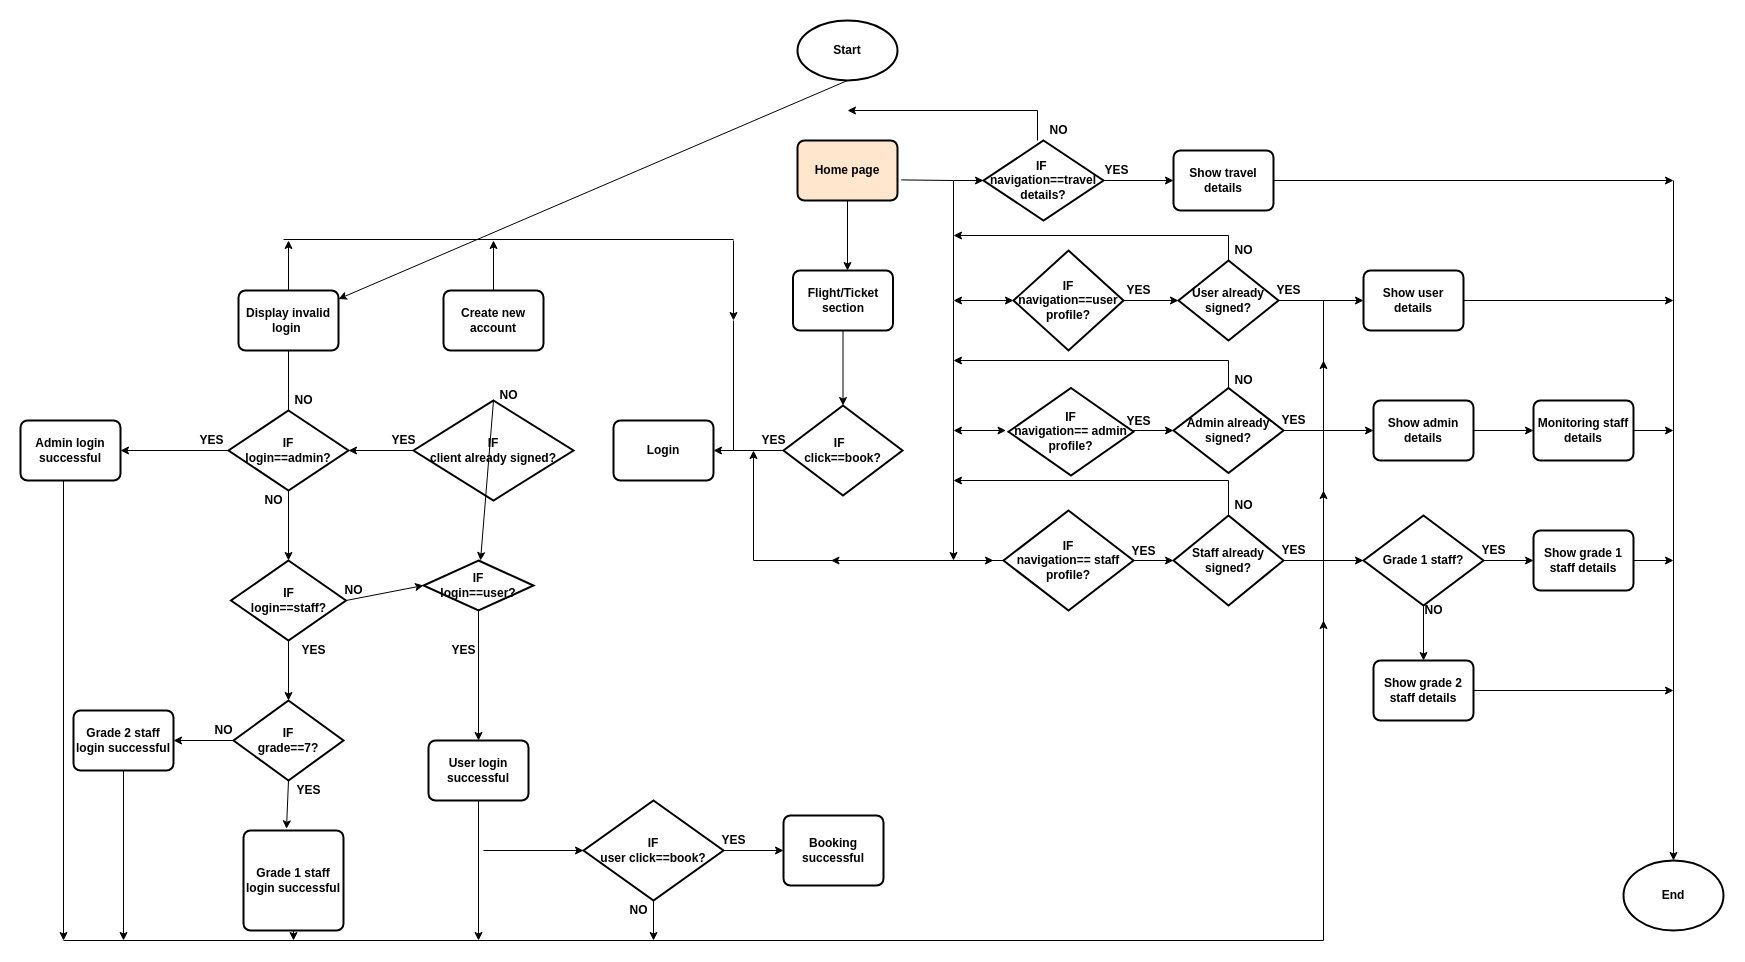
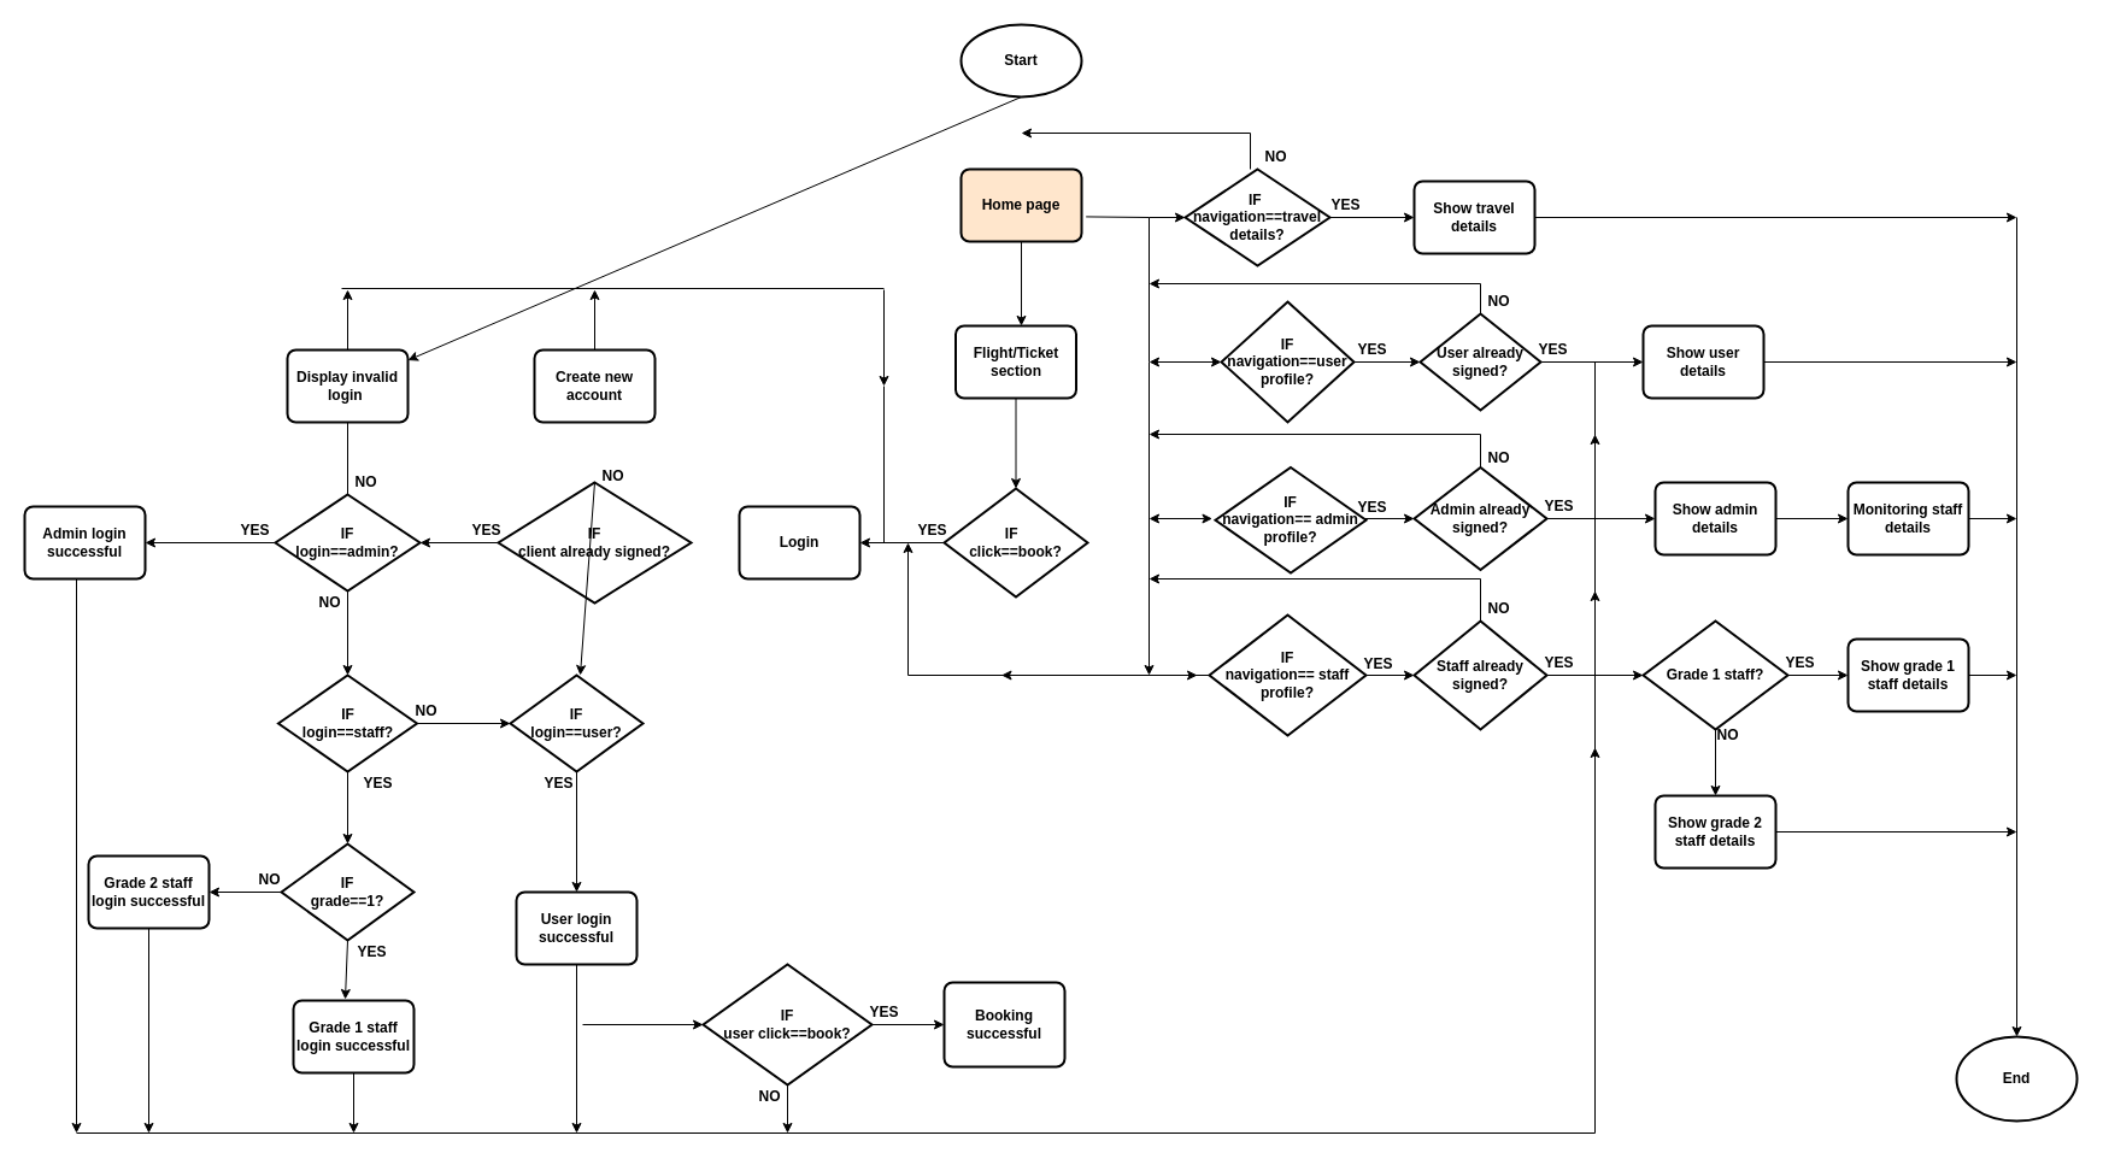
- <mxCell id="7" value="&lt;b&gt;IF&lt;br&gt;login==user?&lt;/b&gt;" style="strokeWidth=2;html=1;shape=mxgraph.flowchart.decision;whiteSpace=wrap;" parent="1" vertex="1"><mxGeometry x="423" y="560" width="110" height="50" as="geometry" /></mxCell>
+ <mxCell id="7" value="&lt;b&gt;IF&lt;br&gt;login==user?&lt;/b&gt;" style="strokeWidth=2;html=1;shape=mxgraph.flowchart.decision;whiteSpace=wrap;" parent="1" vertex="1"><mxGeometry x="423" y="560" width="110" height="80" as="geometry" /></mxCell>
- <mxCell id="10" value="&lt;b&gt;IF&lt;br&gt;grade==7?&lt;/b&gt;" style="strokeWidth=2;html=1;shape=mxgraph.flowchart.decision;whiteSpace=wrap;" parent="1" vertex="1"><mxGeometry x="233" y="700" width="110" height="80" as="geometry" /></mxCell>
+ <mxCell id="10" value="&lt;b&gt;IF&lt;br&gt;grade==1?&lt;/b&gt;" style="strokeWidth=2;html=1;shape=mxgraph.flowchart.decision;whiteSpace=wrap;" parent="1" vertex="1"><mxGeometry x="233" y="700" width="110" height="80" as="geometry" /></mxCell>
- <mxCell id="11" value="&lt;b&gt;Grade 1 staff login successful&lt;/b&gt;" style="rounded=1;whiteSpace=wrap;html=1;absoluteArcSize=1;arcSize=14;strokeWidth=2;" parent="1" vertex="1"><mxGeometry x="243" y="830" width="100" height="100" as="geometry" /></mxCell>
+ <mxCell id="11" value="&lt;b&gt;Grade 1 staff login successful&lt;/b&gt;" style="rounded=1;whiteSpace=wrap;html=1;absoluteArcSize=1;arcSize=14;strokeWidth=2;" parent="1" vertex="1"><mxGeometry x="243" y="830" width="100" height="60" as="geometry" /></mxCell>
